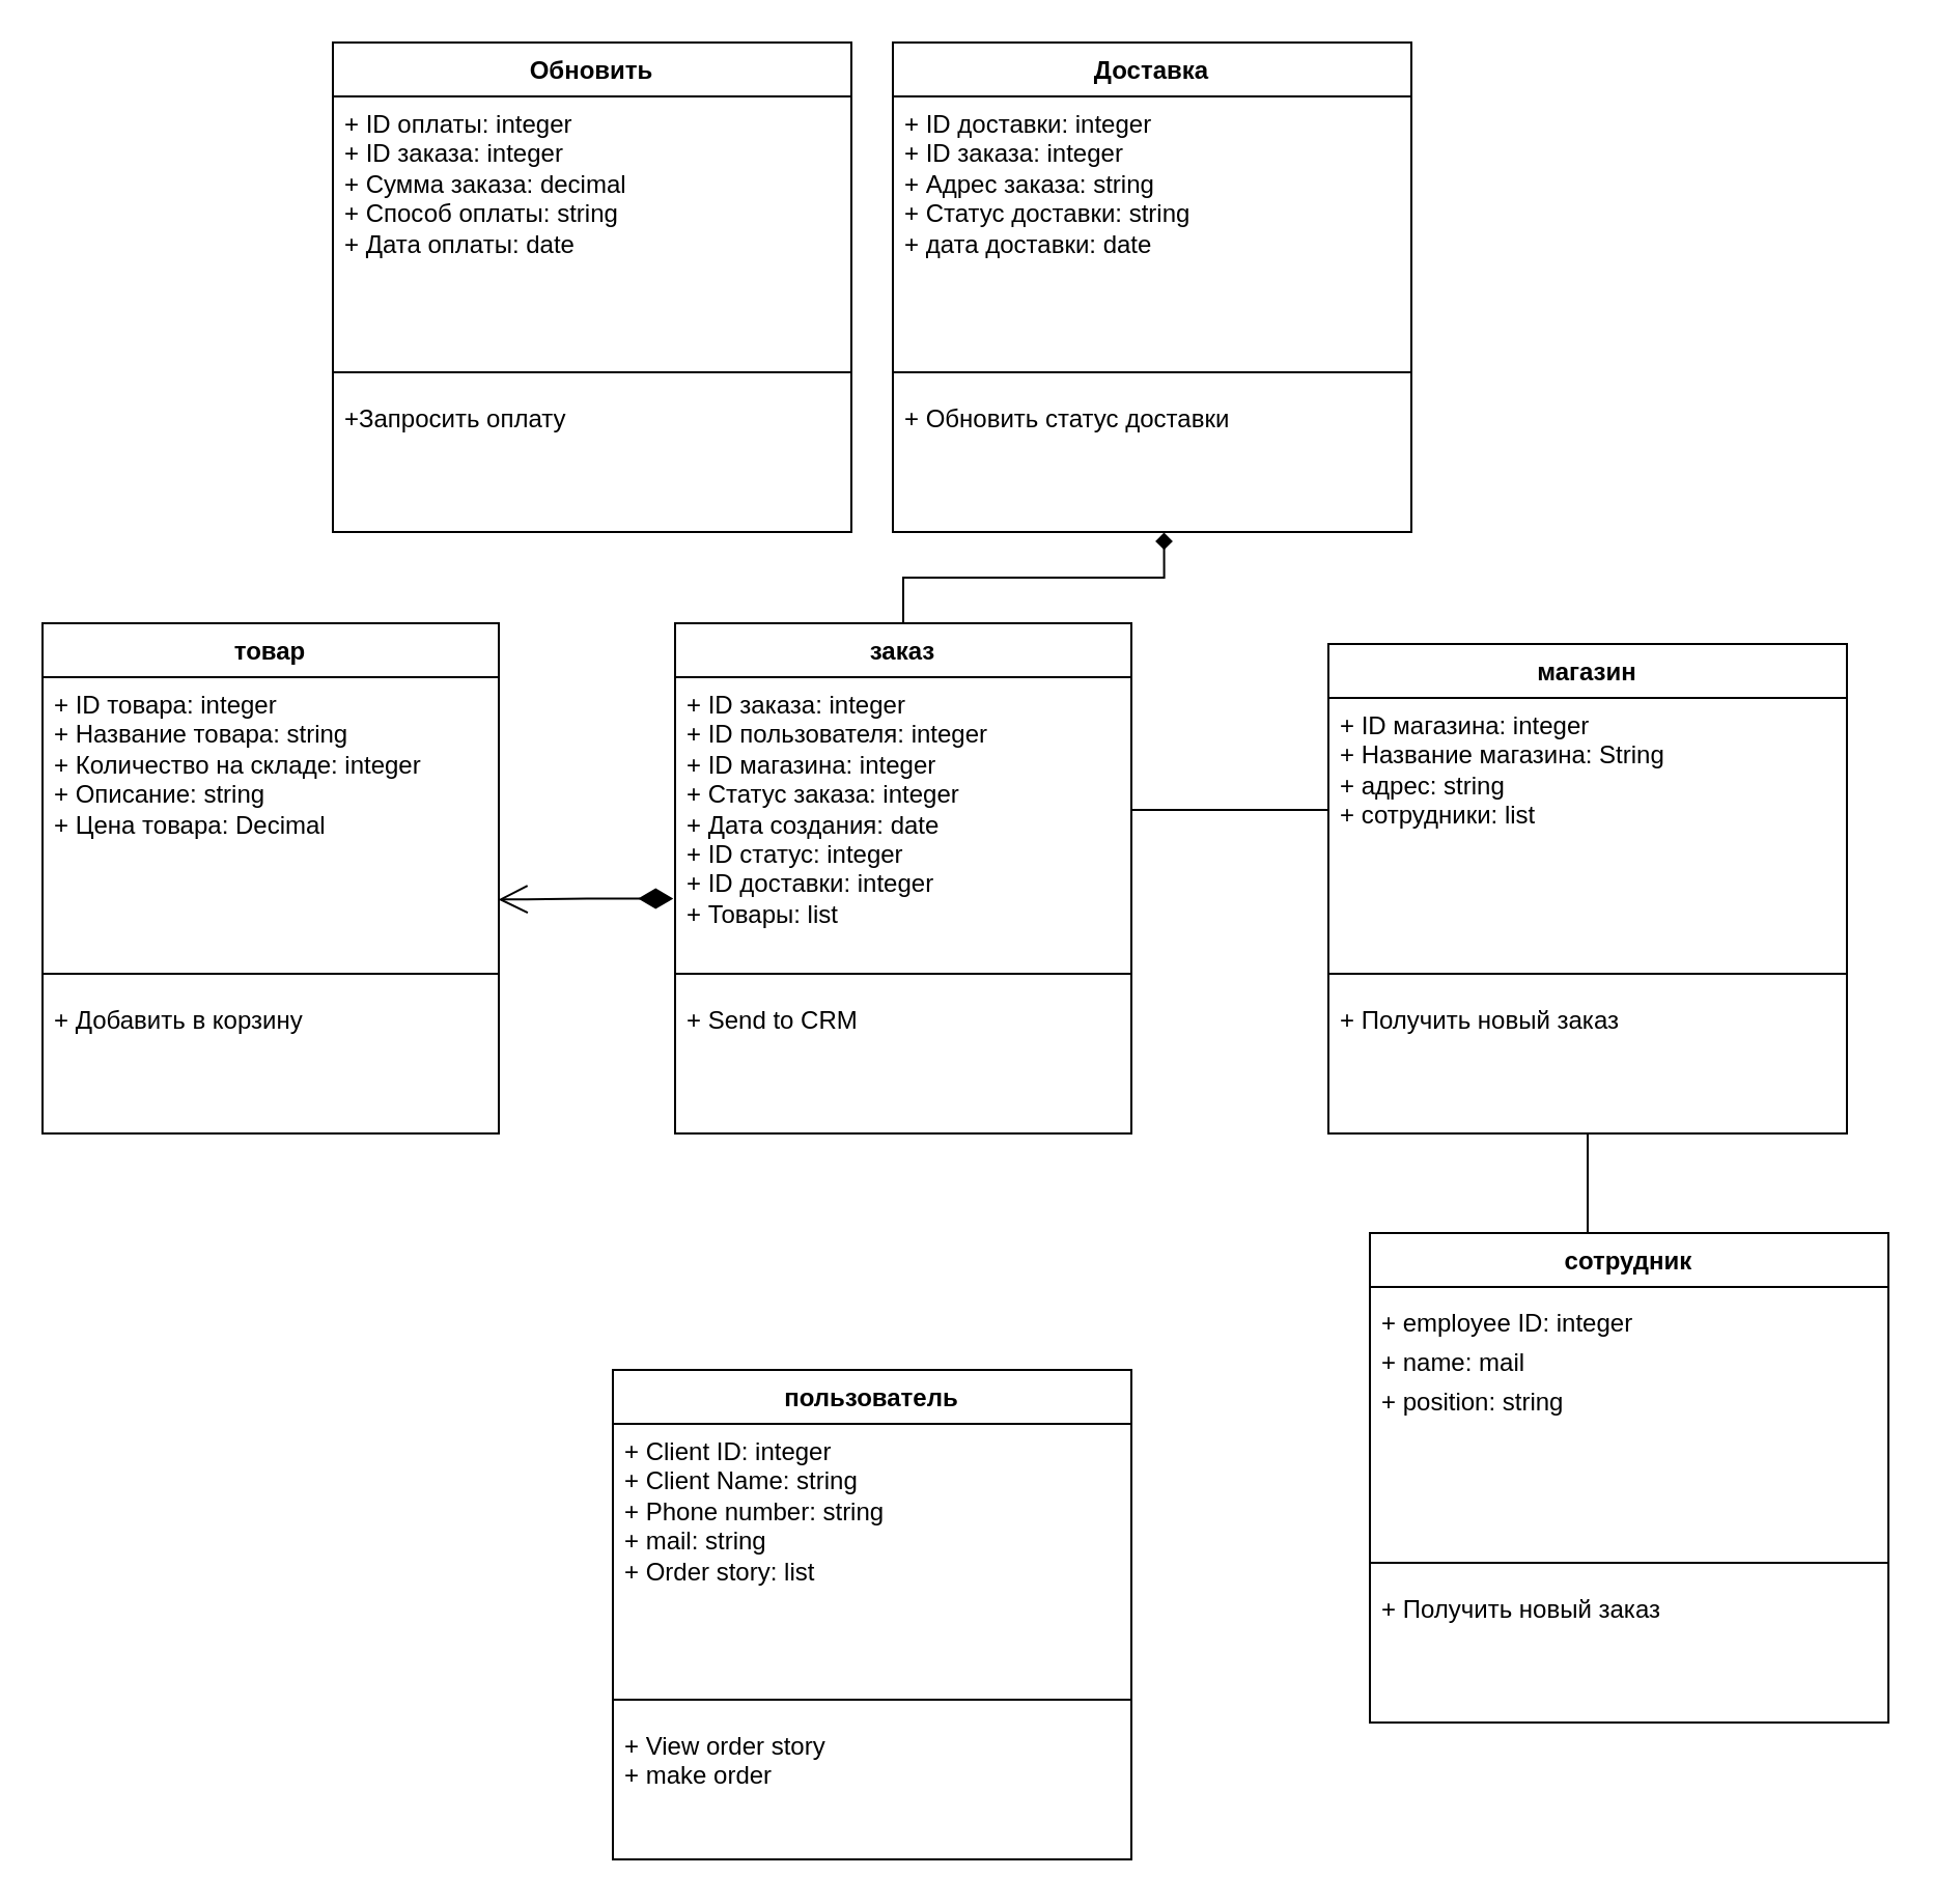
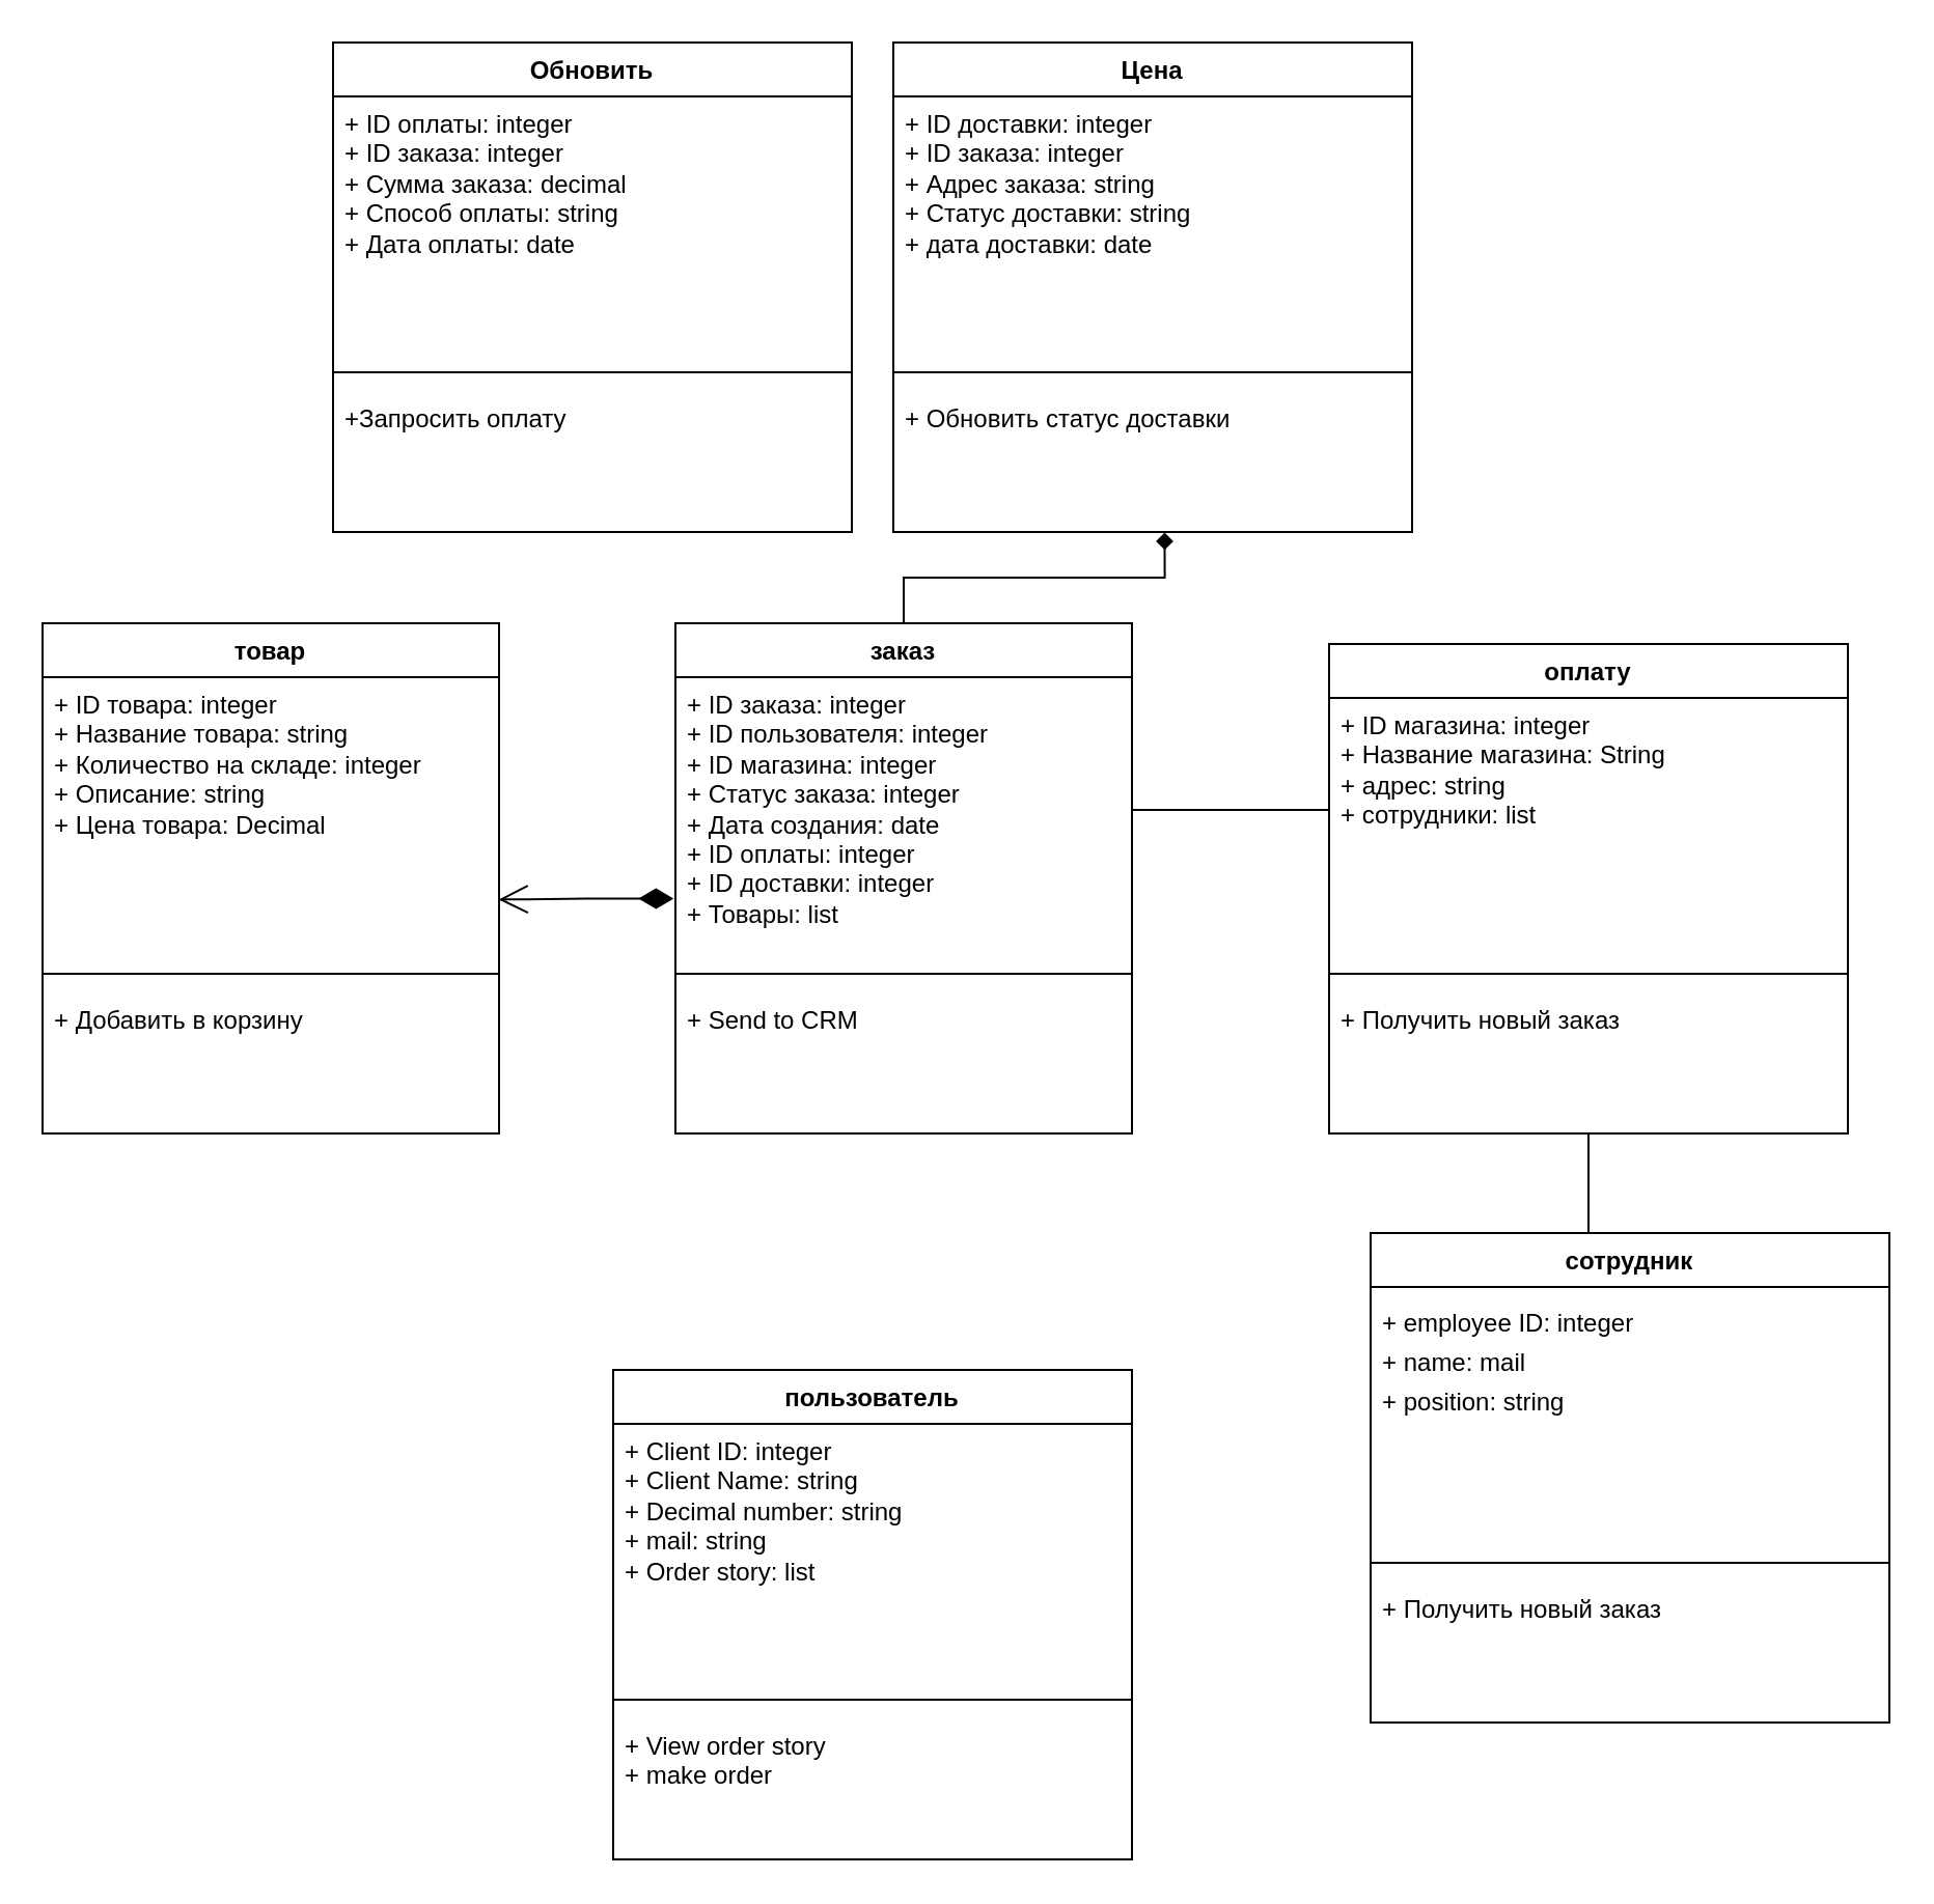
- <mxCell id="19" value="Доставка" style="swimlane;fontStyle=1;align=center;verticalAlign=top;childLayout=stackLayout;horizontal=1;startSize=26;horizontalStack=0;resizeParent=1;resizeParentMax=0;resizeLast=0;collapsible=1;marginBottom=0;whiteSpace=wrap;html=1;" vertex="1" parent="1"><mxGeometry x="430" y="20" width="250" height="236" as="geometry" /></mxCell>
+ <mxCell id="19" value="Цена" style="swimlane;fontStyle=1;align=center;verticalAlign=top;childLayout=stackLayout;horizontal=1;startSize=26;horizontalStack=0;resizeParent=1;resizeParentMax=0;resizeLast=0;collapsible=1;marginBottom=0;whiteSpace=wrap;html=1;" vertex="1" parent="1"><mxGeometry x="430" y="20" width="250" height="236" as="geometry" /></mxCell>
- <mxCell id="15" value="магазин" style="swimlane;fontStyle=1;align=center;verticalAlign=top;childLayout=stackLayout;horizontal=1;startSize=26;horizontalStack=0;resizeParent=1;resizeParentMax=0;resizeLast=0;collapsible=1;marginBottom=0;whiteSpace=wrap;html=1;" vertex="1" parent="1"><mxGeometry x="640" y="310" width="250" height="236" as="geometry" /></mxCell>
+ <mxCell id="15" value="оплату" style="swimlane;fontStyle=1;align=center;verticalAlign=top;childLayout=stackLayout;horizontal=1;startSize=26;horizontalStack=0;resizeParent=1;resizeParentMax=0;resizeLast=0;collapsible=1;marginBottom=0;whiteSpace=wrap;html=1;" vertex="1" parent="1"><mxGeometry x="640" y="310" width="250" height="236" as="geometry" /></mxCell>
- <mxCell id="7" value="+ ID заказа: integer&lt;br/&gt;+ ID пользователя: integer&lt;br/&gt;+ ID магазина: integer&lt;br/&gt;+ Статус заказа: integer&lt;br/&gt;+ Дата создания: date&lt;br/&gt;+ ID статус: integer&lt;br/&gt;+ ID доставки: integer&lt;br/&gt;+ Товары: list" style="text;strokeColor=none;fillColor=none;align=left;verticalAlign=top;spacingLeft=4;spacingRight=4;overflow=hidden;rotatable=0;points=[[0,0.5],[1,0.5]];portConstraint=eastwest;whiteSpace=wrap;html=1;" parent="6" vertex="1"><mxGeometry y="26" width="220" height="134" as="geometry" /></mxCell>
+ <mxCell id="7" value="+ ID заказа: integer&lt;br/&gt;+ ID пользователя: integer&lt;br/&gt;+ ID магазина: integer&lt;br/&gt;+ Статус заказа: integer&lt;br/&gt;+ Дата создания: date&lt;br/&gt;+ ID оплаты: integer&lt;br/&gt;+ ID доставки: integer&lt;br/&gt;+ Товары: list" style="text;strokeColor=none;fillColor=none;align=left;verticalAlign=top;spacingLeft=4;spacingRight=4;overflow=hidden;rotatable=0;points=[[0,0.5],[1,0.5]];portConstraint=eastwest;whiteSpace=wrap;html=1;" parent="6" vertex="1"><mxGeometry y="26" width="220" height="134" as="geometry" /></mxCell>
- <mxCell id="3" value="+ Client ID: integer&amp;nbsp;&lt;br&gt;+ Client Name: string&amp;nbsp;&lt;br&gt;+ Phone number: string&amp;nbsp;&lt;br&gt;+ mail: string&amp;nbsp;&lt;br&gt;+ Order story: list&amp;nbsp;" style="text;strokeColor=none;fillColor=none;align=left;verticalAlign=top;spacingLeft=4;spacingRight=4;overflow=hidden;rotatable=0;points=[[0,0.5],[1,0.5]];portConstraint=eastwest;whiteSpace=wrap;html=1;" parent="2" vertex="1"><mxGeometry y="26" width="250" height="124" as="geometry" /></mxCell>
+ <mxCell id="3" value="+ Client ID: integer&amp;nbsp;&lt;br&gt;+ Client Name: string&amp;nbsp;&lt;br&gt;+ Decimal number: string&amp;nbsp;&lt;br&gt;+ mail: string&amp;nbsp;&lt;br&gt;+ Order story: list&amp;nbsp;" style="text;strokeColor=none;fillColor=none;align=left;verticalAlign=top;spacingLeft=4;spacingRight=4;overflow=hidden;rotatable=0;points=[[0,0.5],[1,0.5]];portConstraint=eastwest;whiteSpace=wrap;html=1;" parent="2" vertex="1"><mxGeometry y="26" width="250" height="124" as="geometry" /></mxCell>
